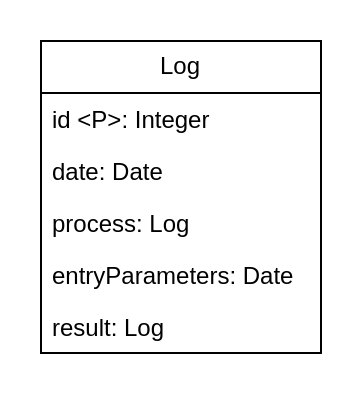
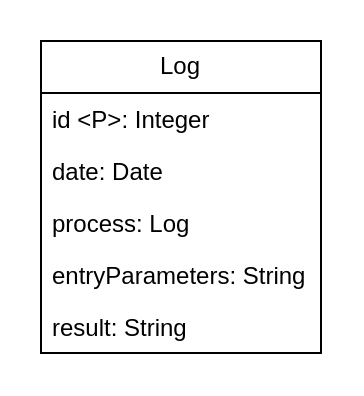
- <mxCell id="6" value="entryParameters: Date" style="text;strokeColor=none;fillColor=none;align=left;verticalAlign=top;spacingLeft=4;spacingRight=4;overflow=hidden;rotatable=0;points=[[0,0.5],[1,0.5]];portConstraint=eastwest;whiteSpace=wrap;html=1;" vertex="1" parent="2"><mxGeometry y="104" width="140" height="26" as="geometry" /></mxCell>
+ <mxCell id="6" value="entryParameters: String" style="text;strokeColor=none;fillColor=none;align=left;verticalAlign=top;spacingLeft=4;spacingRight=4;overflow=hidden;rotatable=0;points=[[0,0.5],[1,0.5]];portConstraint=eastwest;whiteSpace=wrap;html=1;" vertex="1" parent="2"><mxGeometry y="104" width="140" height="26" as="geometry" /></mxCell>
- <mxCell id="7" value="result: Log" style="text;strokeColor=none;fillColor=none;align=left;verticalAlign=top;spacingLeft=4;spacingRight=4;overflow=hidden;rotatable=0;points=[[0,0.5],[1,0.5]];portConstraint=eastwest;whiteSpace=wrap;html=1;" vertex="1" parent="2"><mxGeometry y="130" width="140" height="26" as="geometry" /></mxCell>
+ <mxCell id="7" value="result: String" style="text;strokeColor=none;fillColor=none;align=left;verticalAlign=top;spacingLeft=4;spacingRight=4;overflow=hidden;rotatable=0;points=[[0,0.5],[1,0.5]];portConstraint=eastwest;whiteSpace=wrap;html=1;" vertex="1" parent="2"><mxGeometry y="130" width="140" height="26" as="geometry" /></mxCell>
